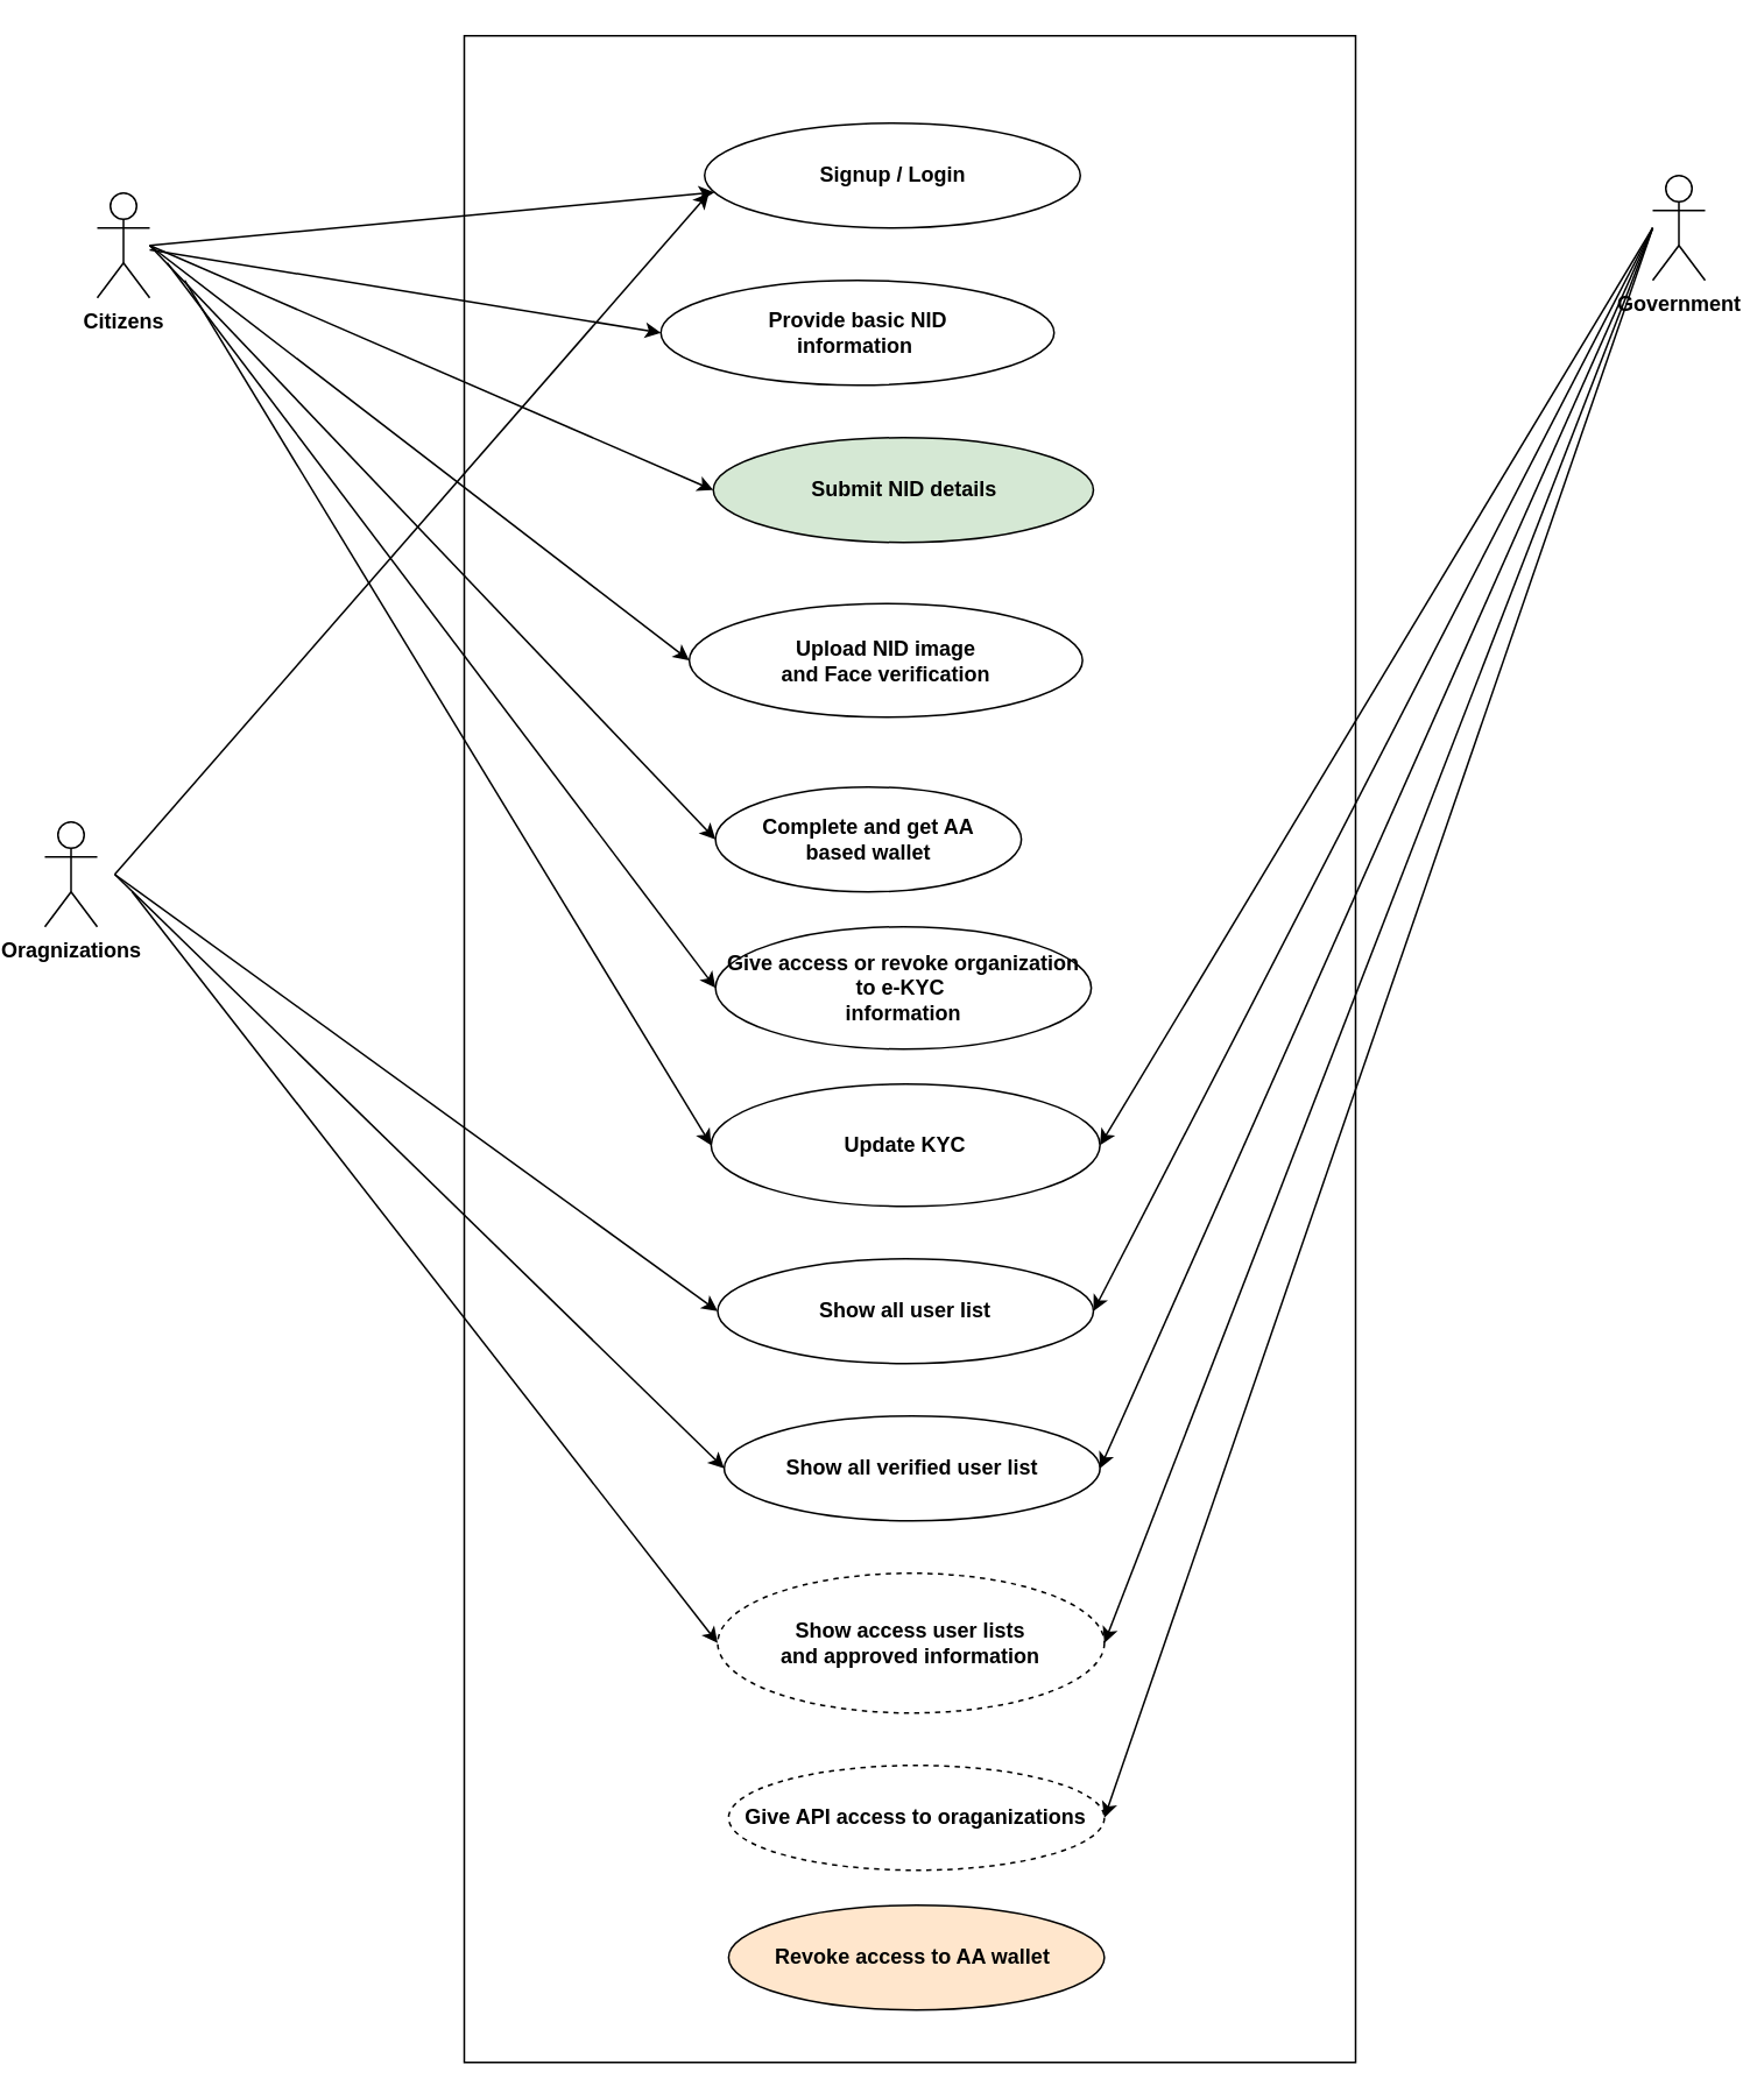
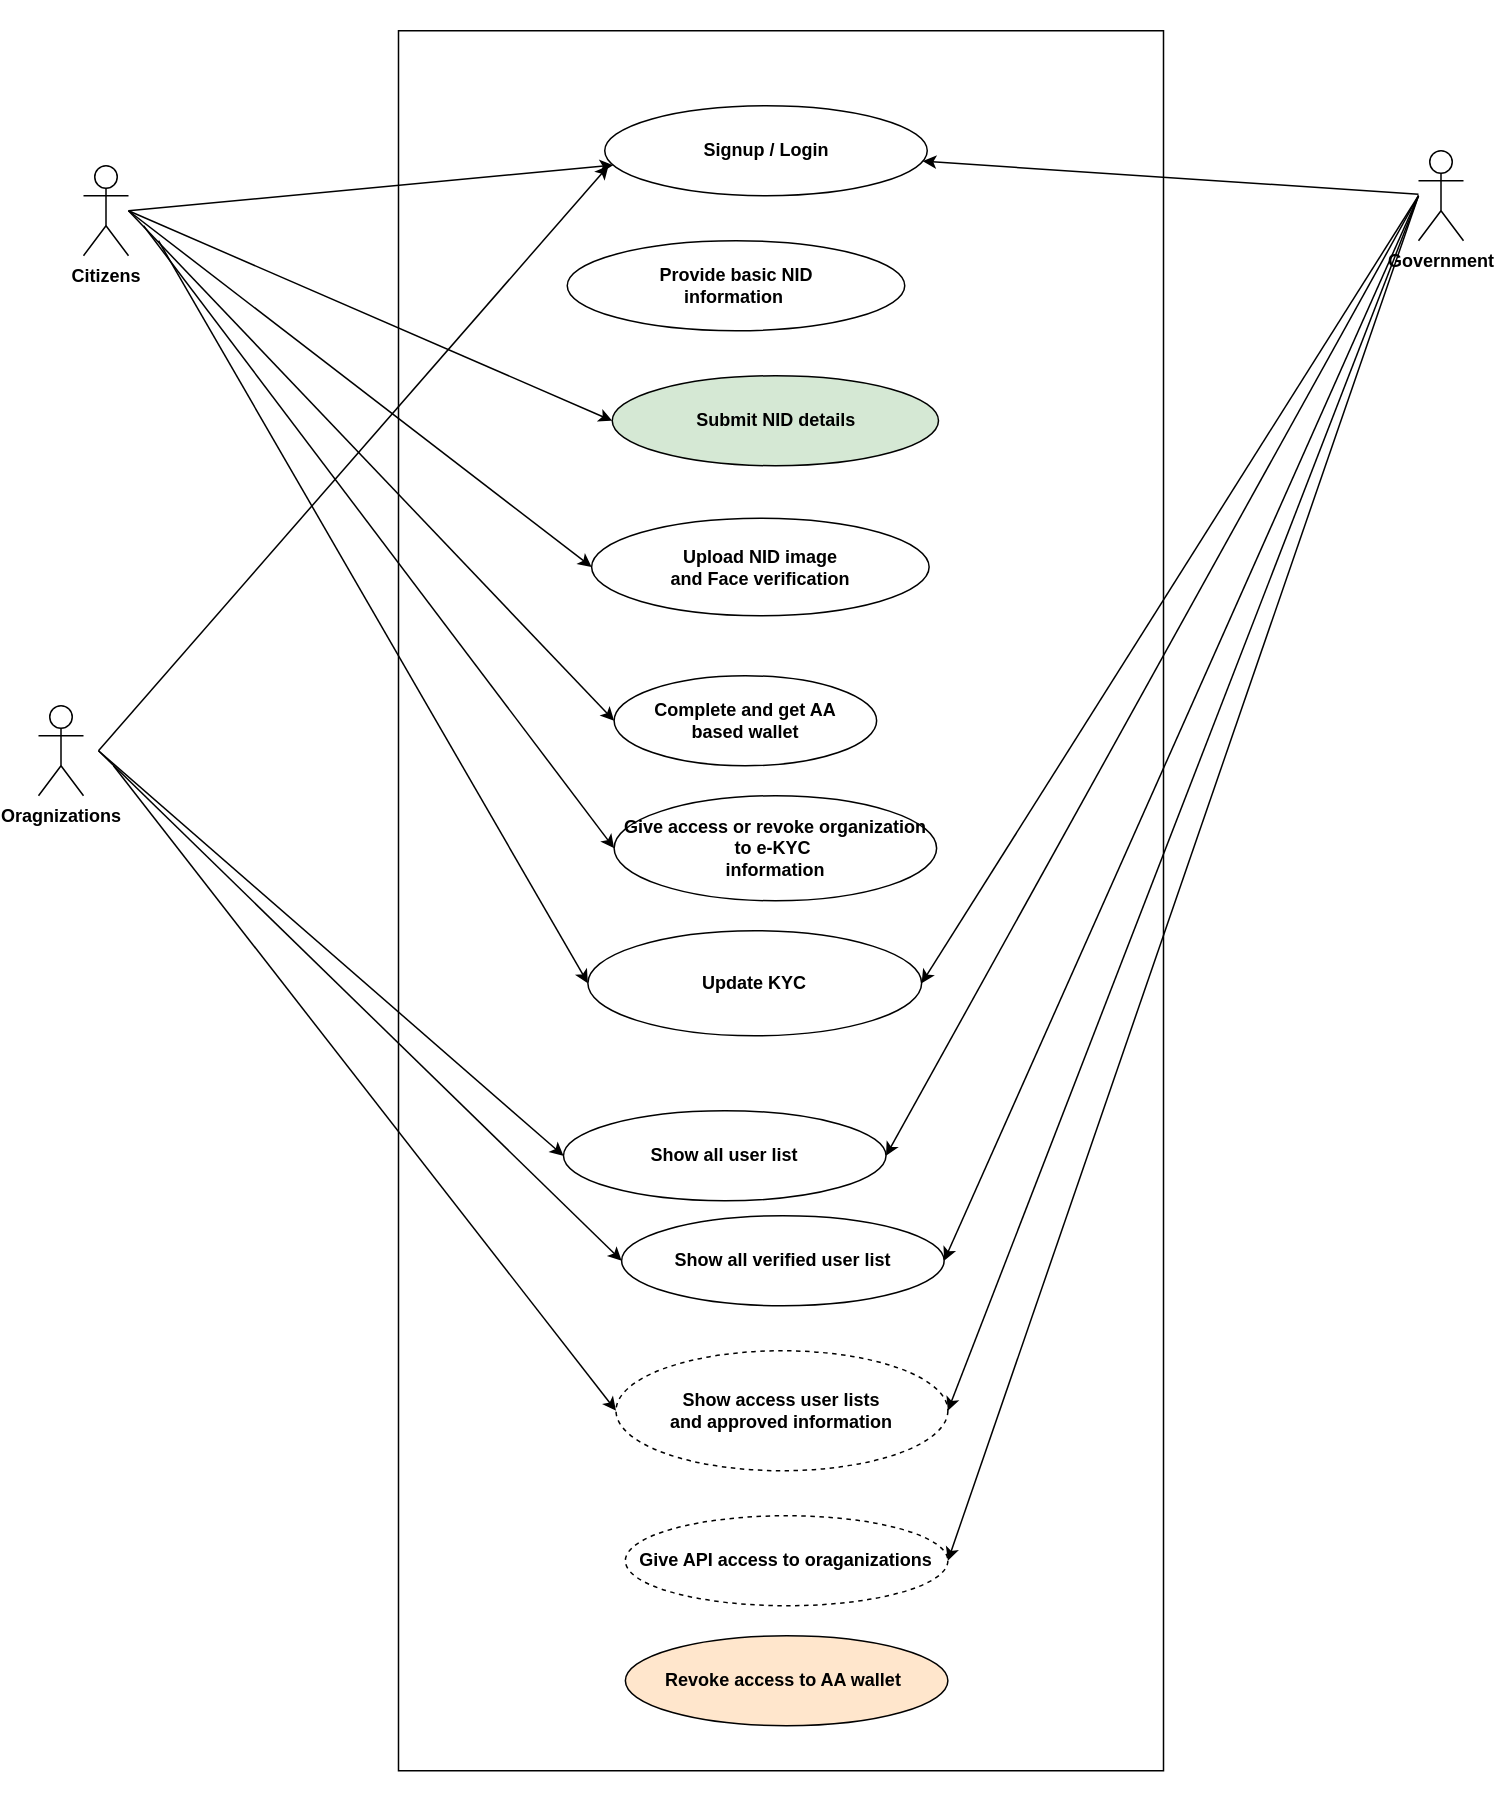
+ <mxCell id="27" value="" style="endArrow=classic;html=1;rounded=0;" edge="1" parent="1" source="8" target="3"><mxGeometry width="50" height="50" relative="1" as="geometry"><mxPoint x="650" y="550" as="sourcePoint" /><mxPoint x="700" y="500" as="targetPoint" /></mxGeometry></mxCell>
- <mxCell id="16" value="" style="endArrow=classic;html=1;rounded=0;entryX=0;entryY=0.5;entryDx=0;entryDy=0;" edge="1" parent="1" source="6" target="4"><mxGeometry width="50" height="50" relative="1" as="geometry"><mxPoint x="230" y="140" as="sourcePoint" /><mxPoint x="280" y="90" as="targetPoint" /></mxGeometry></mxCell>
- <mxCell id="12" value="Update KYC" style="ellipse;whiteSpace=wrap;html=1;fontStyle=1" vertex="1" parent="1"><mxGeometry x="401.25" y="620" width="222.5" height="70" as="geometry" /></mxCell>
+ <mxCell id="12" value="Update KYC" style="ellipse;whiteSpace=wrap;html=1;fontStyle=1" vertex="1" parent="1"><mxGeometry x="386.25" y="620" width="222.5" height="70" as="geometry" /></mxCell>
- <mxCell id="13" value="Show all user list" style="ellipse;whiteSpace=wrap;html=1;fontStyle=1" vertex="1" parent="1"><mxGeometry x="405" y="720" width="215" height="60" as="geometry" /></mxCell>
+ <mxCell id="13" value="Show all user list" style="ellipse;whiteSpace=wrap;html=1;fontStyle=1" vertex="1" parent="1"><mxGeometry x="370" y="740" width="215" height="60" as="geometry" /></mxCell>
